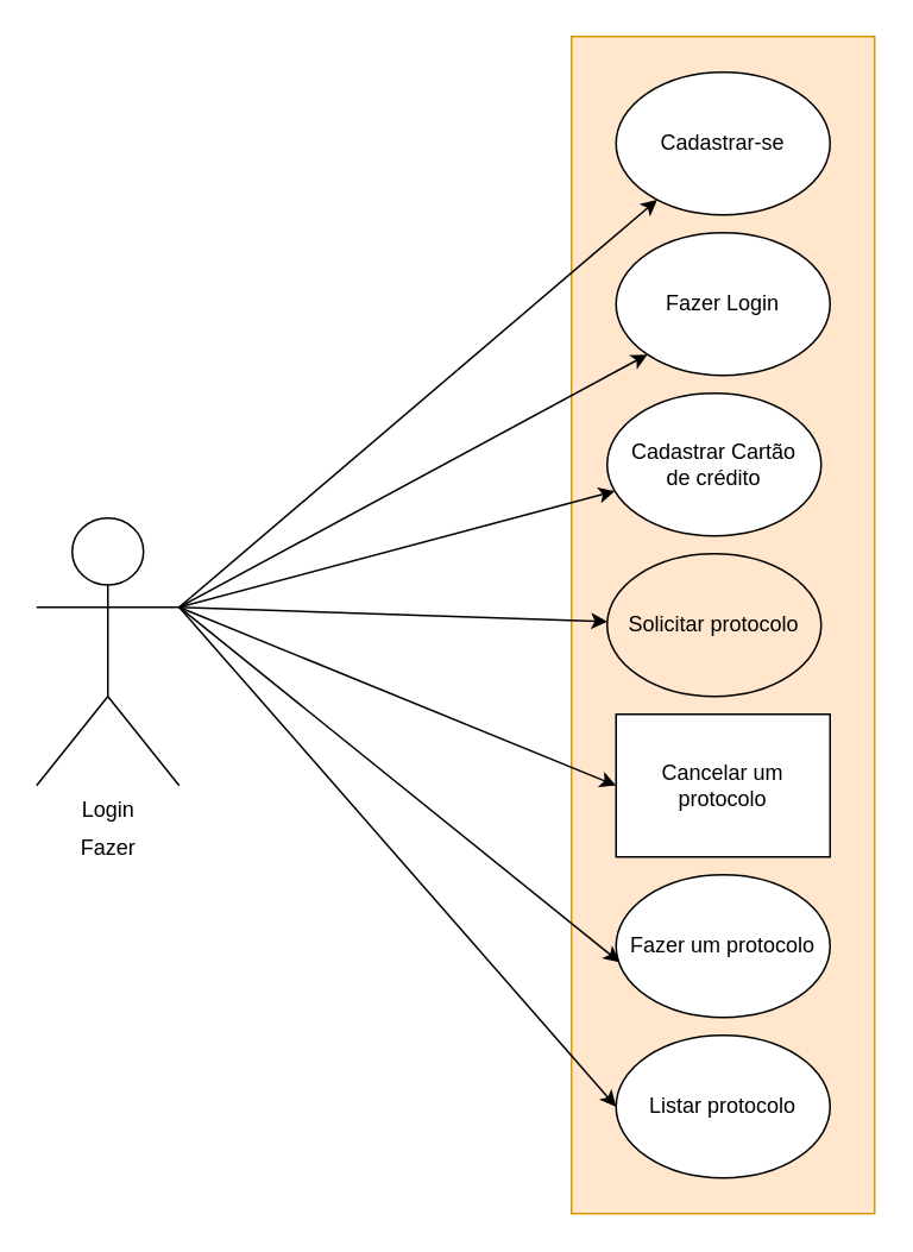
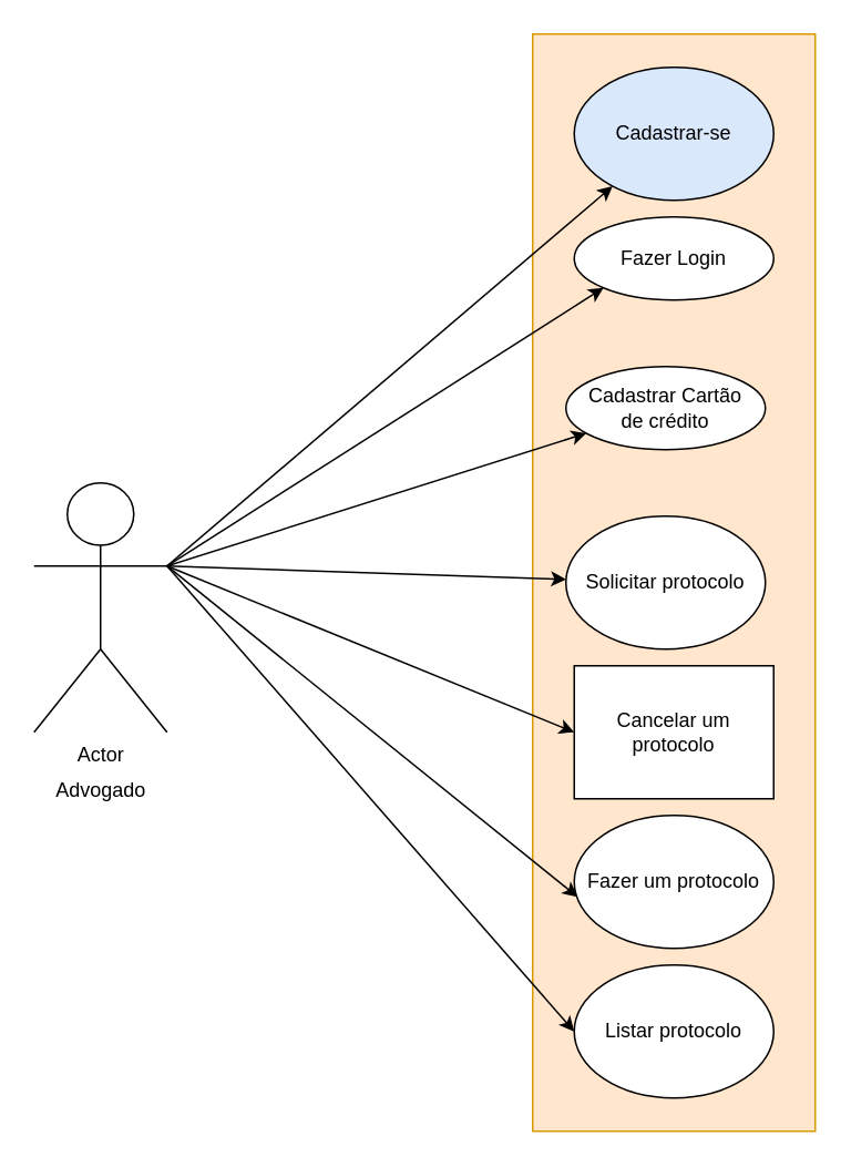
- <mxCell id="5" value="Cadastrar-se" style="ellipse;whiteSpace=wrap;html=1;" vertex="1" parent="1"><mxGeometry x="345" y="40" width="120" height="80" as="geometry" /></mxCell>
+ <mxCell id="5" value="Cadastrar-se" style="ellipse;whiteSpace=wrap;html=1;fillColor=#dae8fc;" vertex="1" parent="1"><mxGeometry x="345" y="40" width="120" height="80" as="geometry" /></mxCell>
- <mxCell id="6" value="Fazer Login" style="ellipse;whiteSpace=wrap;html=1;" vertex="1" parent="1"><mxGeometry x="345" y="130" width="120" height="80" as="geometry" /></mxCell>
+ <mxCell id="6" value="Fazer Login" style="ellipse;whiteSpace=wrap;html=1;" vertex="1" parent="1"><mxGeometry x="345" y="130" width="120" height="50" as="geometry" /></mxCell>
- <mxCell id="8" value="Cadastrar Cartão&lt;br&gt;de crédito" style="ellipse;whiteSpace=wrap;html=1;" vertex="1" parent="1"><mxGeometry x="340" y="220" width="120" height="80" as="geometry" /></mxCell>
+ <mxCell id="8" value="Cadastrar Cartão&lt;br&gt;de crédito" style="ellipse;whiteSpace=wrap;html=1;" vertex="1" parent="1"><mxGeometry x="340" y="220" width="120" height="50" as="geometry" /></mxCell>
- <mxCell id="7" value="Solicitar protocolo" style="ellipse;whiteSpace=wrap;html=1;fillColor=#ffe6cc;" vertex="1" parent="1"><mxGeometry x="340" y="310" width="120" height="80" as="geometry" /></mxCell>
+ <mxCell id="7" value="Solicitar protocolo" style="ellipse;whiteSpace=wrap;html=1;" vertex="1" parent="1"><mxGeometry x="340" y="310" width="120" height="80" as="geometry" /></mxCell>
- <mxCell id="2" value="Login" style="shape=umlActor;verticalLabelPosition=bottom;verticalAlign=top;html=1;outlineConnect=0;" vertex="1" parent="1"><mxGeometry x="20" y="290" width="80" height="150" as="geometry" /></mxCell>
+ <mxCell id="2" value="Actor" style="shape=umlActor;verticalLabelPosition=bottom;verticalAlign=top;html=1;outlineConnect=0;" vertex="1" parent="1"><mxGeometry x="20" y="290" width="80" height="150" as="geometry" /></mxCell>
- <mxCell id="3" value="Fazer" style="text;html=1;align=center;verticalAlign=middle;resizable=0;points=[];autosize=1;strokeColor=none;fillColor=none;" vertex="1" parent="1"><mxGeometry x="20" y="460" width="80" height="30" as="geometry" /></mxCell>
+ <mxCell id="3" value="Advogado" style="text;html=1;align=center;verticalAlign=middle;resizable=0;points=[];autosize=1;strokeColor=none;fillColor=none;" vertex="1" parent="1"><mxGeometry x="20" y="460" width="80" height="30" as="geometry" /></mxCell>
